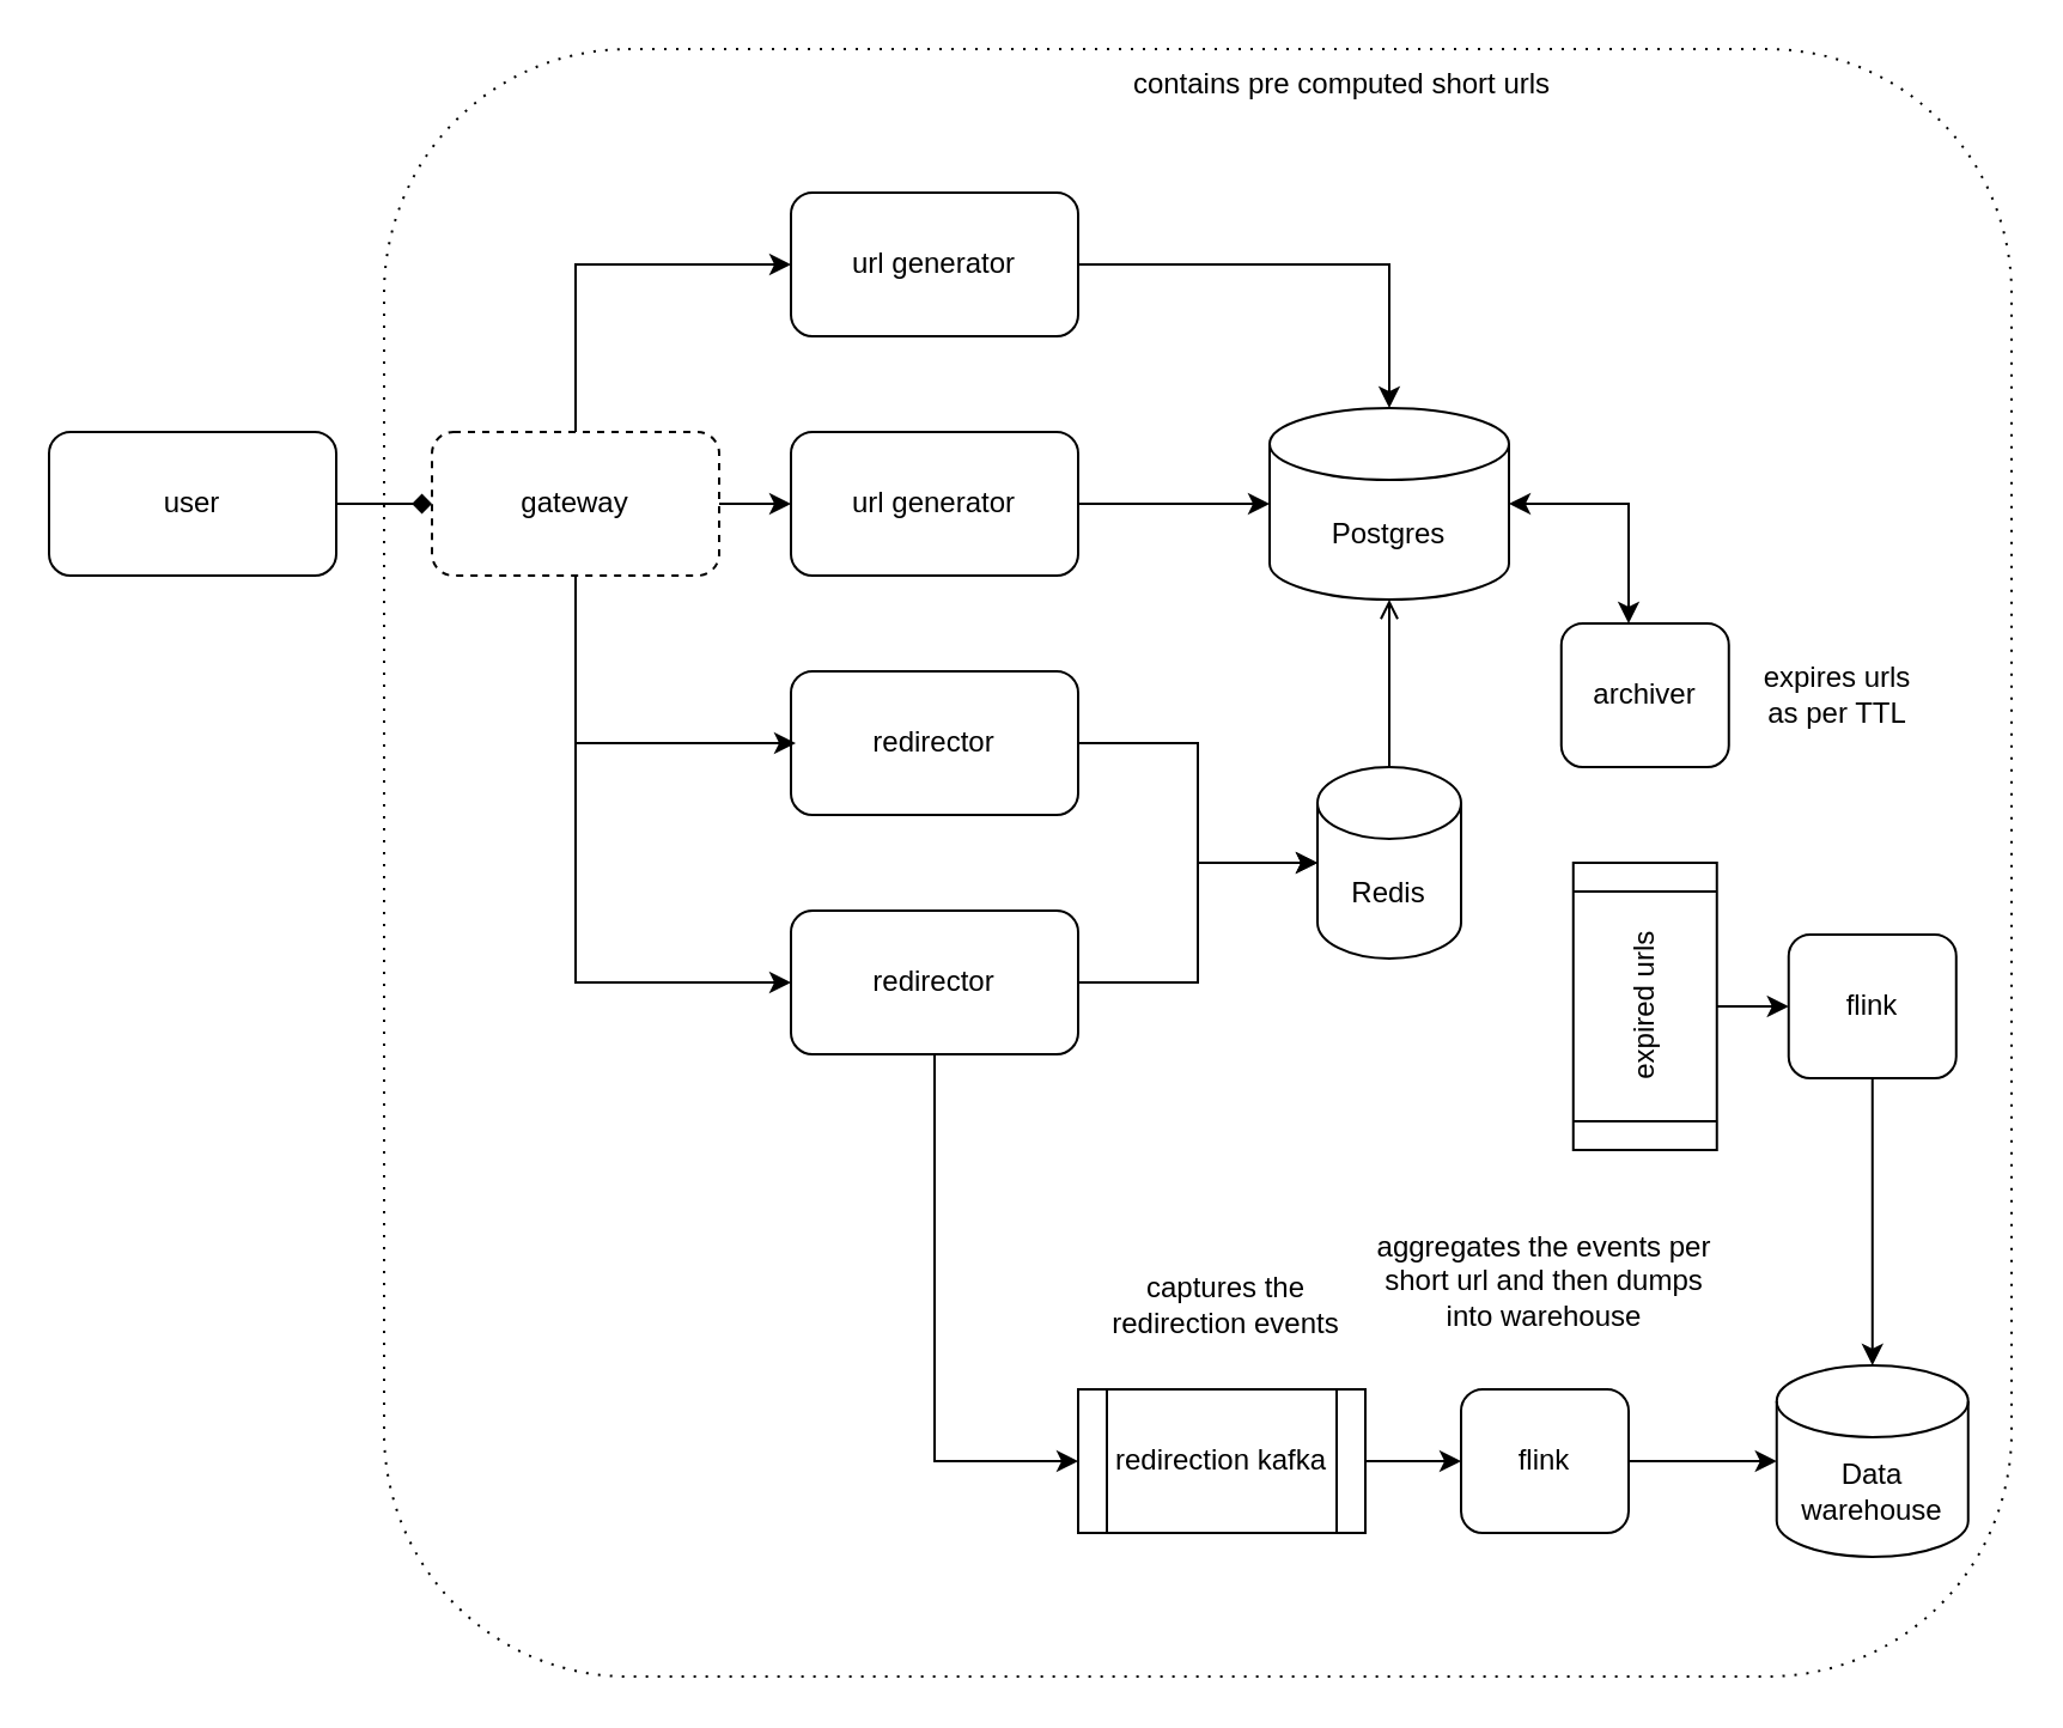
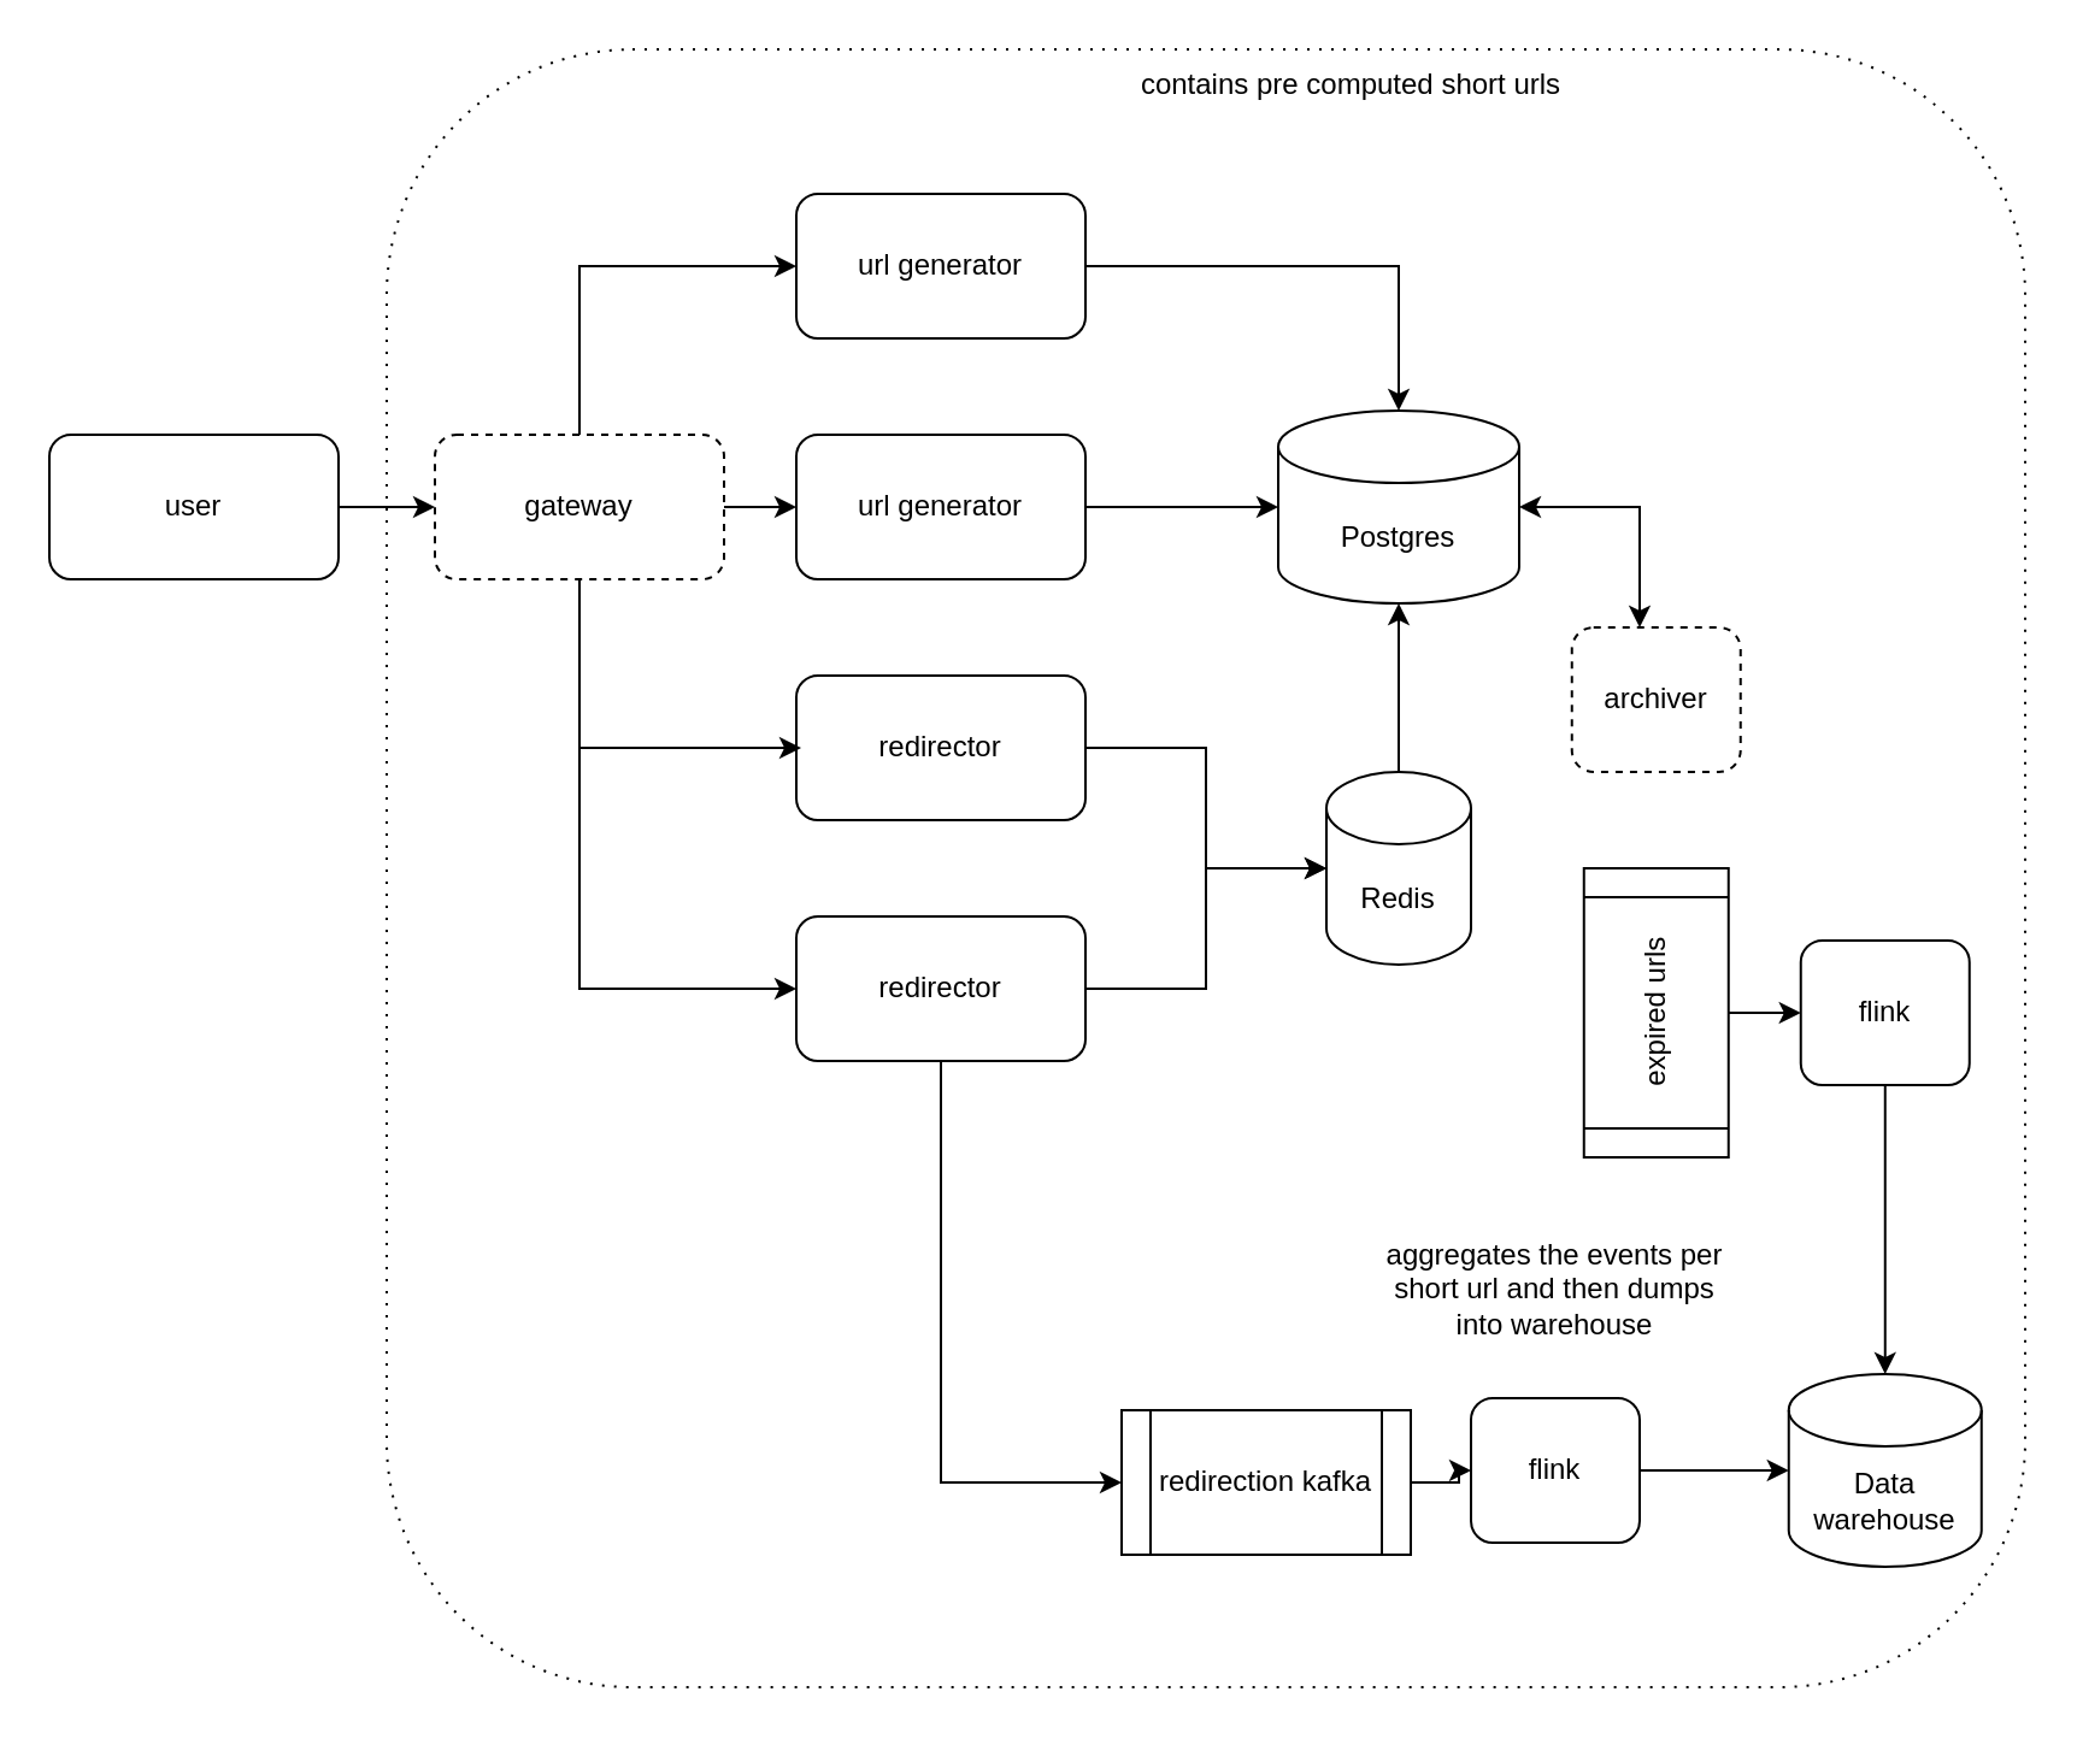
- <mxCell id="3" style="edgeStyle=orthogonalEdgeStyle;rounded=0;orthogonalLoop=1;jettySize=auto;html=1;exitX=1;exitY=0.5;exitDx=0;exitDy=0;entryX=0;entryY=0.5;entryDx=0;entryDy=0;endArrow=diamond;" parent="1" source="4" target="8" edge="1"><mxGeometry relative="1" as="geometry" /></mxCell>
+ <mxCell id="3" style="edgeStyle=orthogonalEdgeStyle;rounded=0;orthogonalLoop=1;jettySize=auto;html=1;exitX=1;exitY=0.5;exitDx=0;exitDy=0;entryX=0;entryY=0.5;entryDx=0;entryDy=0;" parent="1" source="4" target="8" edge="1"><mxGeometry relative="1" as="geometry" /></mxCell>
- <mxCell id="19" style="edgeStyle=orthogonalEdgeStyle;rounded=0;orthogonalLoop=1;jettySize=auto;html=1;entryX=0.5;entryY=1;entryDx=0;entryDy=0;entryPerimeter=0;endArrow=open;" parent="1" source="15" target="16" edge="1"><mxGeometry relative="1" as="geometry"><mxPoint x="650" y="360" as="targetPoint" /></mxGeometry></mxCell>
+ <mxCell id="19" style="edgeStyle=orthogonalEdgeStyle;rounded=0;orthogonalLoop=1;jettySize=auto;html=1;entryX=0.5;entryY=1;entryDx=0;entryDy=0;entryPerimeter=0;" parent="1" source="15" target="16" edge="1"><mxGeometry relative="1" as="geometry"><mxPoint x="650" y="360" as="targetPoint" /></mxGeometry></mxCell>
- <mxCell id="20" value="archiver" style="rounded=1;whiteSpace=wrap;html=1;" parent="1" vertex="1"><mxGeometry x="651.88" y="260" width="70" height="60" as="geometry" /></mxCell>
+ <mxCell id="20" value="archiver" style="rounded=1;whiteSpace=wrap;html=1;dashed=1;" parent="1" vertex="1"><mxGeometry x="651.88" y="260" width="70" height="60" as="geometry" /></mxCell>
- <mxCell id="29" value="expires urls as per TTL" style="text;html=1;align=center;verticalAlign=middle;whiteSpace=wrap;rounded=0;" parent="1" vertex="1"><mxGeometry x="730" y="275" width="75" height="30" as="geometry" /></mxCell>
- <mxCell id="30" value="captures the redirection events" style="text;html=1;align=center;verticalAlign=middle;whiteSpace=wrap;rounded=0;" parent="1" vertex="1"><mxGeometry x="462.5" y="530" width="97.5" height="30" as="geometry" /></mxCell>
- <mxCell id="23" value="redirection kafka" style="shape=process;whiteSpace=wrap;html=1;backgroundOutline=1;" parent="1" vertex="1"><mxGeometry x="450" y="580" width="120" height="60" as="geometry" /></mxCell>
+ <mxCell id="23" value="redirection kafka" style="shape=process;whiteSpace=wrap;html=1;backgroundOutline=1;" parent="1" vertex="1"><mxGeometry x="465" y="585" width="120" height="60" as="geometry" /></mxCell>
